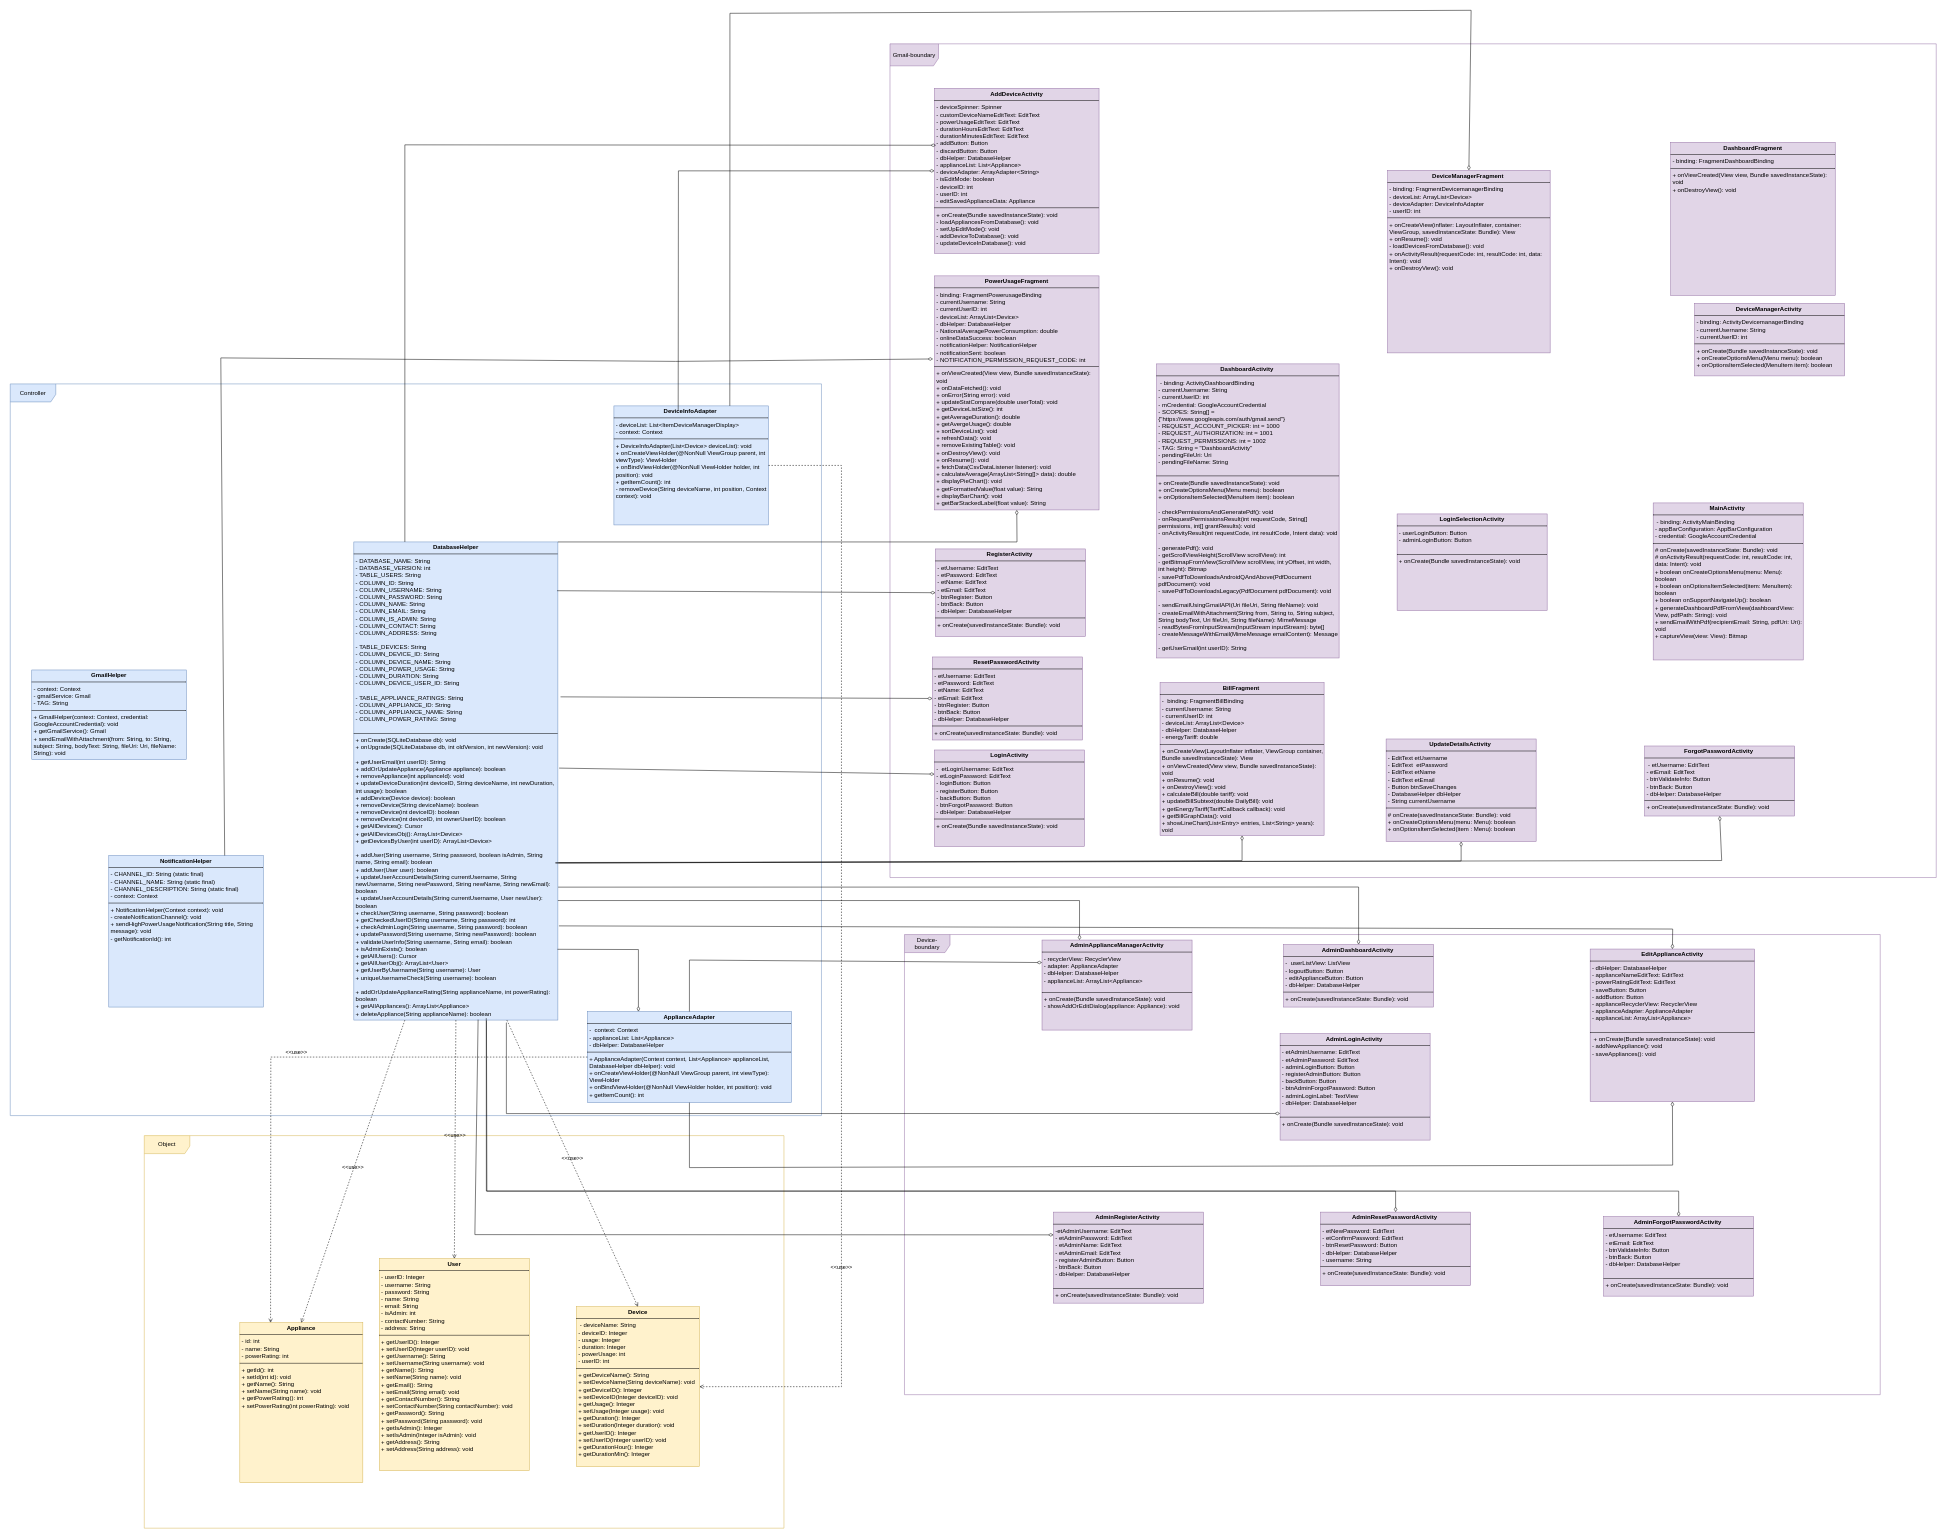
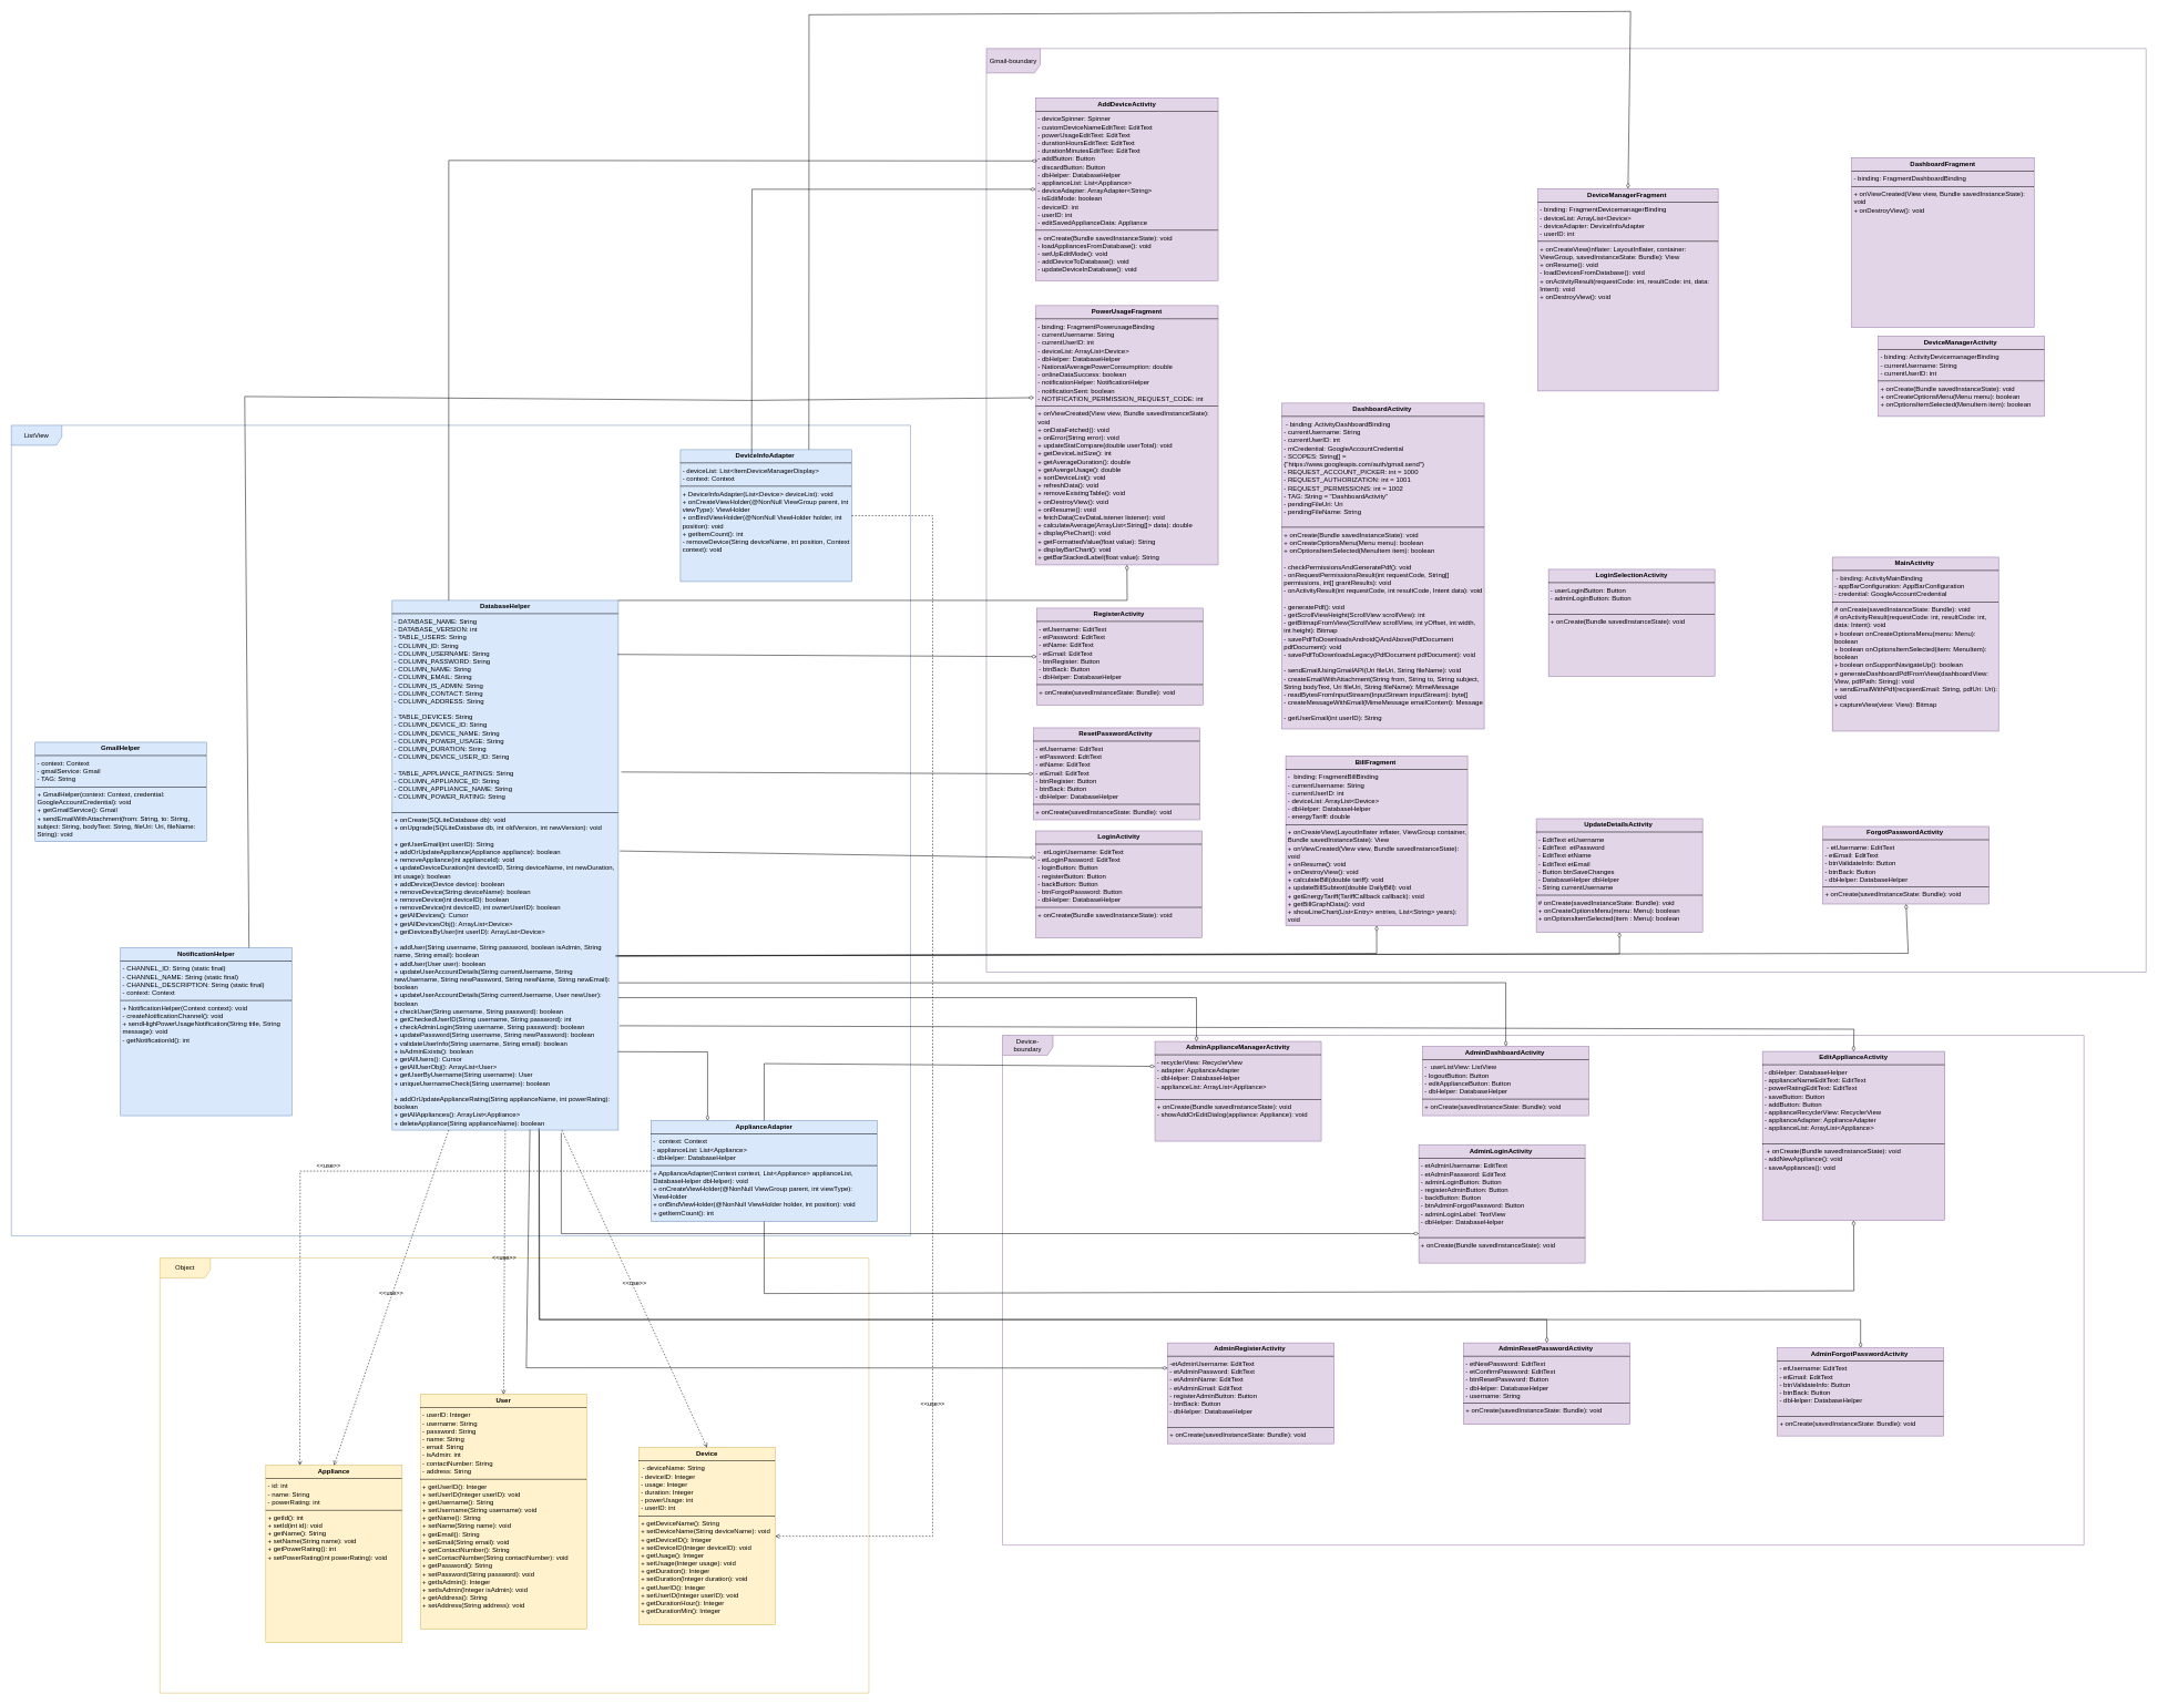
- <mxCell id="34" value="Controller" style="shape=umlFrame;whiteSpace=wrap;html=1;pointerEvents=0;fillColor=#dae8fc;strokeColor=#6c8ebf;width=91;height=36;" vertex="1" parent="1"><mxGeometry x="20" y="767" width="1622" height="1463" as="geometry" /></mxCell>
+ <mxCell id="34" value="ListView" style="shape=umlFrame;whiteSpace=wrap;html=1;pointerEvents=0;fillColor=#dae8fc;strokeColor=#6c8ebf;width=91;height=36;" vertex="1" parent="1"><mxGeometry x="20" y="767" width="1622" height="1463" as="geometry" /></mxCell>
